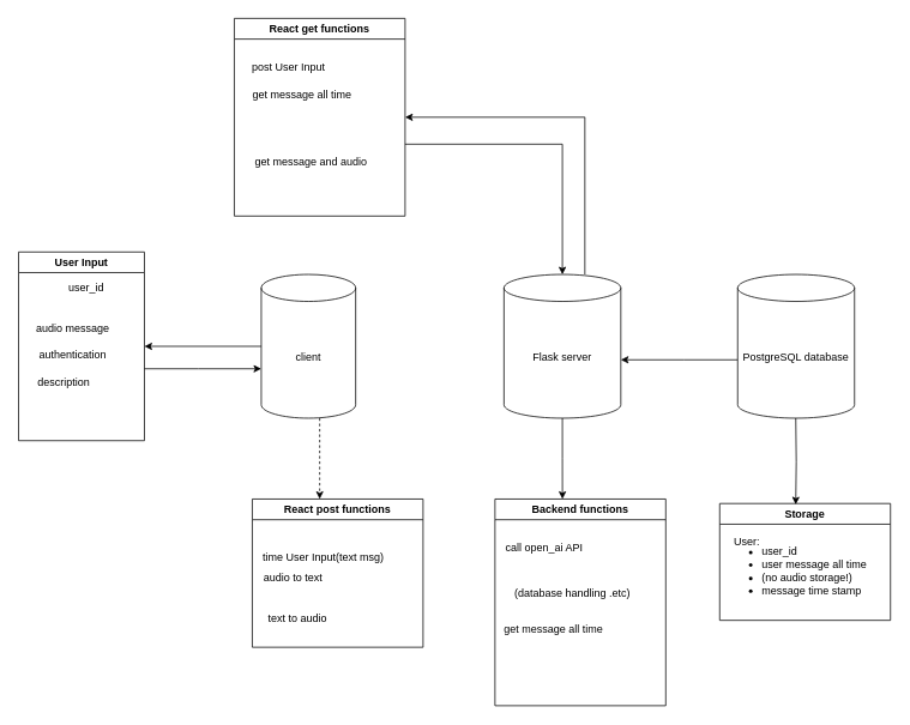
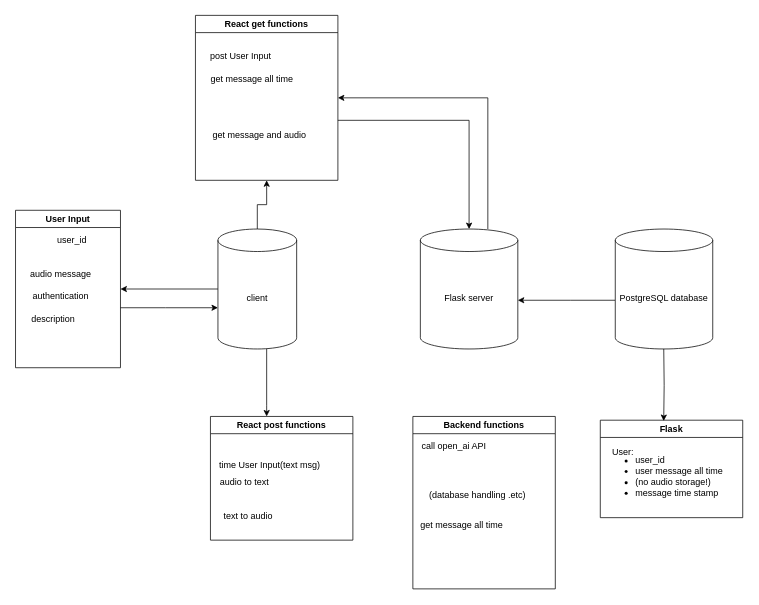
+ <mxCell id="3" style="edgeStyle=orthogonalEdgeStyle;rounded=0;orthogonalLoop=1;jettySize=auto;html=1;entryX=0.5;entryY=1;entryDx=0;entryDy=0;" edge="1" parent="1" source="5" target="19"><mxGeometry relative="1" as="geometry" /></mxCell>
- <mxCell id="2" style="edgeStyle=orthogonalEdgeStyle;rounded=0;orthogonalLoop=1;jettySize=auto;html=1;dashed=1;" edge="1" parent="1" source="5" target="12"><mxGeometry relative="1" as="geometry"><Array as="points"><mxPoint x="355" y="540" /><mxPoint x="355" y="540" /></Array></mxGeometry></mxCell>
+ <mxCell id="2" style="edgeStyle=orthogonalEdgeStyle;rounded=0;orthogonalLoop=1;jettySize=auto;html=1;" edge="1" parent="1" source="5" target="12"><mxGeometry relative="1" as="geometry"><Array as="points"><mxPoint x="355" y="540" /><mxPoint x="355" y="540" /></Array></mxGeometry></mxCell>
- <mxCell id="27" style="edgeStyle=orthogonalEdgeStyle;rounded=0;orthogonalLoop=1;jettySize=auto;html=1;entryX=0.395;entryY=0;entryDx=0;entryDy=0;entryPerimeter=0;" edge="1" parent="1" source="17" target="23"><mxGeometry relative="1" as="geometry" /></mxCell>
- <mxCell id="30" value="Storage" style="swimlane;whiteSpace=wrap;html=1;align=center;" vertex="1" parent="1"><mxGeometry x="800" y="560" width="190" height="130" as="geometry"><mxRectangle x="270" y="470" width="170" height="30" as="alternateBounds" /></mxGeometry></mxCell>
+ <mxCell id="30" value="Flask" style="swimlane;whiteSpace=wrap;html=1;align=center;" vertex="1" parent="1"><mxGeometry x="800" y="560" width="190" height="130" as="geometry"><mxRectangle x="270" y="470" width="170" height="30" as="alternateBounds" /></mxGeometry></mxCell>
- <mxCell id="24" value="call open_ai API" style="text;html=1;align=left;verticalAlign=middle;resizable=0;points=[];autosize=1;strokeColor=none;fillColor=none;" vertex="1" parent="23"><mxGeometry x="10" y="40" width="110" height="30" as="geometry" /></mxCell>
+ <mxCell id="24" value="call open_ai API" style="text;html=1;align=left;verticalAlign=middle;resizable=0;points=[];autosize=1;strokeColor=none;fillColor=none;" vertex="1" parent="23"><mxGeometry x="10" y="25" width="110" height="30" as="geometry" /></mxCell>
